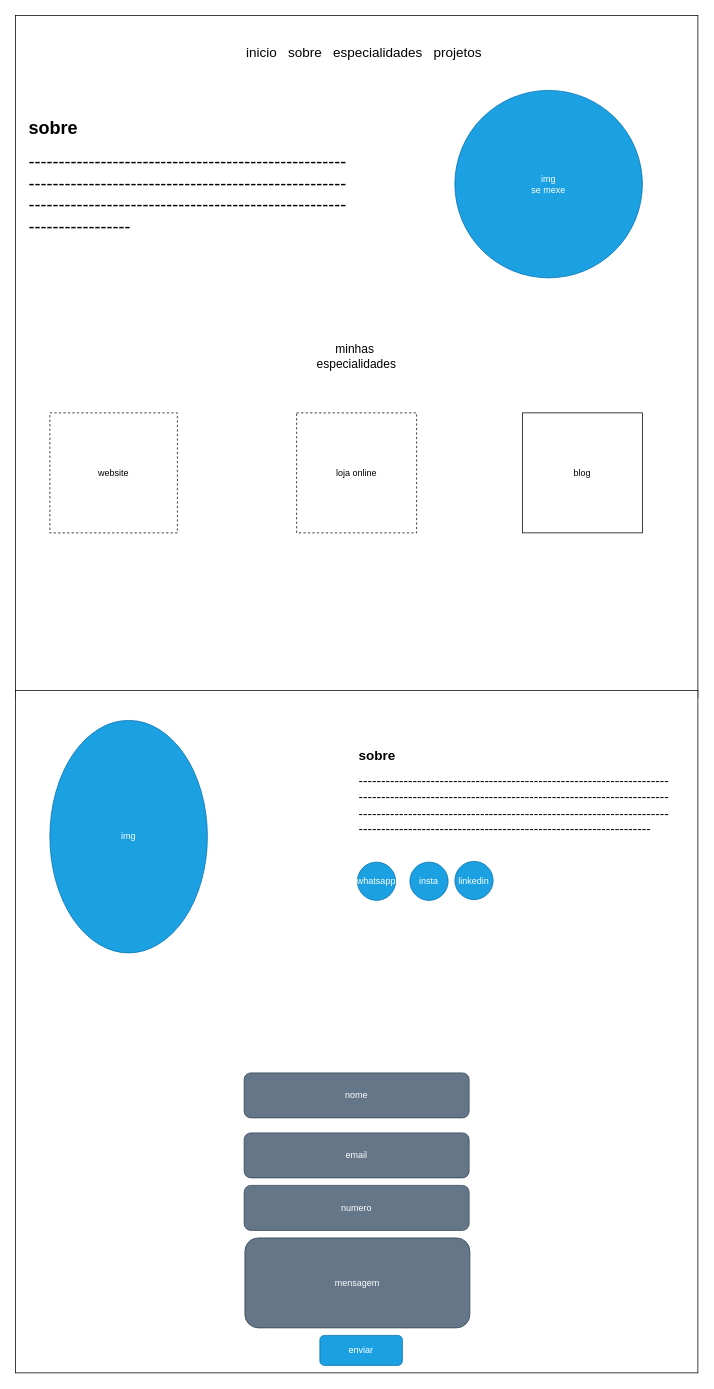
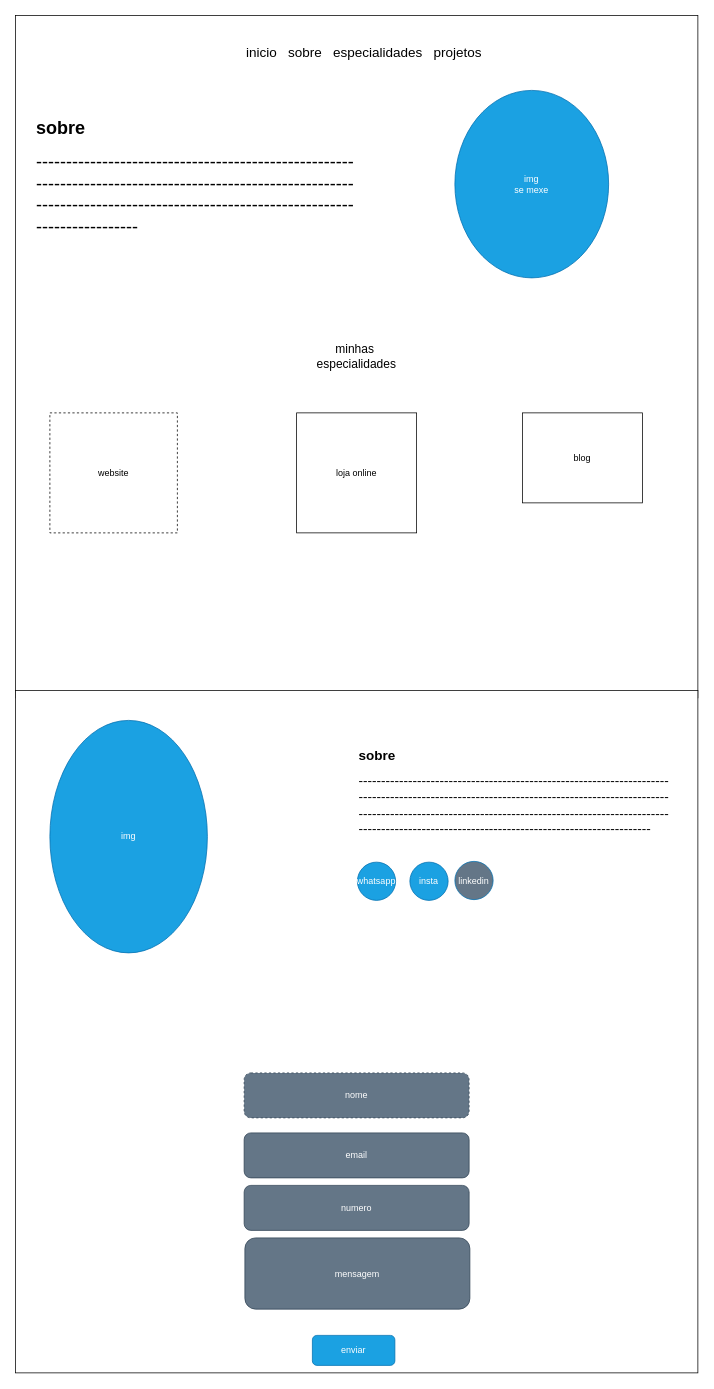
- <mxCell id="5" value="img&lt;div&gt;se mexe&lt;/div&gt;" style="ellipse;whiteSpace=wrap;html=1;aspect=fixed;fillColor=#1ba1e2;fontColor=#ffffff;strokeColor=#006EAF;" vertex="1" parent="1"><mxGeometry x="606" y="120" width="250" height="250" as="geometry" /></mxCell>
+ <mxCell id="5" value="img&lt;div&gt;se mexe&lt;/div&gt;" style="ellipse;whiteSpace=wrap;html=1;aspect=fixed;fillColor=#1ba1e2;fontColor=#ffffff;strokeColor=#006EAF;" vertex="1" parent="1"><mxGeometry x="606" y="120" width="205" height="250" as="geometry" /></mxCell>
- <mxCell id="4" value="&lt;h1 style=&quot;margin-top: 0px;&quot;&gt;&lt;font style=&quot;font-size: 24px;&quot;&gt;sobre&amp;nbsp;&lt;/font&gt;&lt;/h1&gt;&lt;div style=&quot;font-size: 24px;&quot;&gt;&lt;font style=&quot;font-size: 24px;&quot;&gt;--------------------------------------------------------------------------------------------------------------------------------------------------------------------------------&lt;/font&gt;&lt;/div&gt;" style="text;html=1;whiteSpace=wrap;overflow=hidden;rounded=0;" vertex="1" parent="1"><mxGeometry x="36" y="150" width="430" height="210" as="geometry" /></mxCell>
+ <mxCell id="4" value="&lt;h1 style=&quot;margin-top: 0px;&quot;&gt;&lt;font style=&quot;font-size: 24px;&quot;&gt;sobre&amp;nbsp;&lt;/font&gt;&lt;/h1&gt;&lt;div style=&quot;font-size: 24px;&quot;&gt;&lt;font style=&quot;font-size: 24px;&quot;&gt;--------------------------------------------------------------------------------------------------------------------------------------------------------------------------------&lt;/font&gt;&lt;/div&gt;" style="text;html=1;whiteSpace=wrap;overflow=hidden;rounded=0;" vertex="1" parent="1"><mxGeometry x="46" y="150" width="430" height="210" as="geometry" /></mxCell>
- <mxCell id="8" value="loja online" style="whiteSpace=wrap;html=1;aspect=fixed;dashed=1;" vertex="1" parent="1"><mxGeometry x="395" y="550" width="160" height="160" as="geometry" /></mxCell>
+ <mxCell id="8" value="loja online" style="whiteSpace=wrap;html=1;aspect=fixed;" vertex="1" parent="1"><mxGeometry x="395" y="550" width="160" height="160" as="geometry" /></mxCell>
- <mxCell id="9" value="blog" style="whiteSpace=wrap;html=1;aspect=fixed;" vertex="1" parent="1"><mxGeometry x="696" y="550" width="160" height="160" as="geometry" /></mxCell>
+ <mxCell id="9" value="blog" style="whiteSpace=wrap;html=1;aspect=fixed;" vertex="1" parent="1"><mxGeometry x="696" y="550" width="160" height="120" as="geometry" /></mxCell>
- <mxCell id="15" value="linkedin" style="ellipse;whiteSpace=wrap;html=1;aspect=fixed;fillColor=#1ba1e2;fontColor=#ffffff;strokeColor=#006EAF;" vertex="1" parent="1"><mxGeometry x="606" y="1148" width="51" height="51" as="geometry" /></mxCell>
+ <mxCell id="15" value="linkedin" style="ellipse;whiteSpace=wrap;html=1;aspect=fixed;fillColor=#647687;fontColor=#ffffff;strokeColor=#006EAF;" vertex="1" parent="1"><mxGeometry x="606" y="1148" width="51" height="51" as="geometry" /></mxCell>
- <mxCell id="16" value="nome" style="rounded=1;whiteSpace=wrap;html=1;fillColor=#647687;fontColor=#ffffff;strokeColor=#314354;" vertex="1" parent="1"><mxGeometry x="325" y="1430" width="300" height="60" as="geometry" /></mxCell>
+ <mxCell id="16" value="nome" style="rounded=1;whiteSpace=wrap;html=1;fillColor=#647687;fontColor=#ffffff;strokeColor=#314354;dashed=1;" vertex="1" parent="1"><mxGeometry x="325" y="1430" width="300" height="60" as="geometry" /></mxCell>
- <mxCell id="19" value="mensagem" style="rounded=1;whiteSpace=wrap;html=1;fillColor=#647687;fontColor=#ffffff;strokeColor=#314354;" vertex="1" parent="1"><mxGeometry x="326" y="1650" width="300" height="120" as="geometry" /></mxCell>
+ <mxCell id="19" value="mensagem" style="rounded=1;whiteSpace=wrap;html=1;fillColor=#647687;fontColor=#ffffff;strokeColor=#314354;" vertex="1" parent="1"><mxGeometry x="326" y="1650" width="300" height="95" as="geometry" /></mxCell>
- <mxCell id="20" value="enviar" style="rounded=1;whiteSpace=wrap;html=1;fillColor=#1ba1e2;fontColor=#ffffff;strokeColor=#006EAF;" vertex="1" parent="1"><mxGeometry x="426" y="1780" width="110" height="40" as="geometry" /></mxCell>
+ <mxCell id="20" value="enviar" style="rounded=1;whiteSpace=wrap;html=1;fillColor=#1ba1e2;fontColor=#ffffff;strokeColor=#006EAF;" vertex="1" parent="1"><mxGeometry x="416" y="1780" width="110" height="40" as="geometry" /></mxCell>
